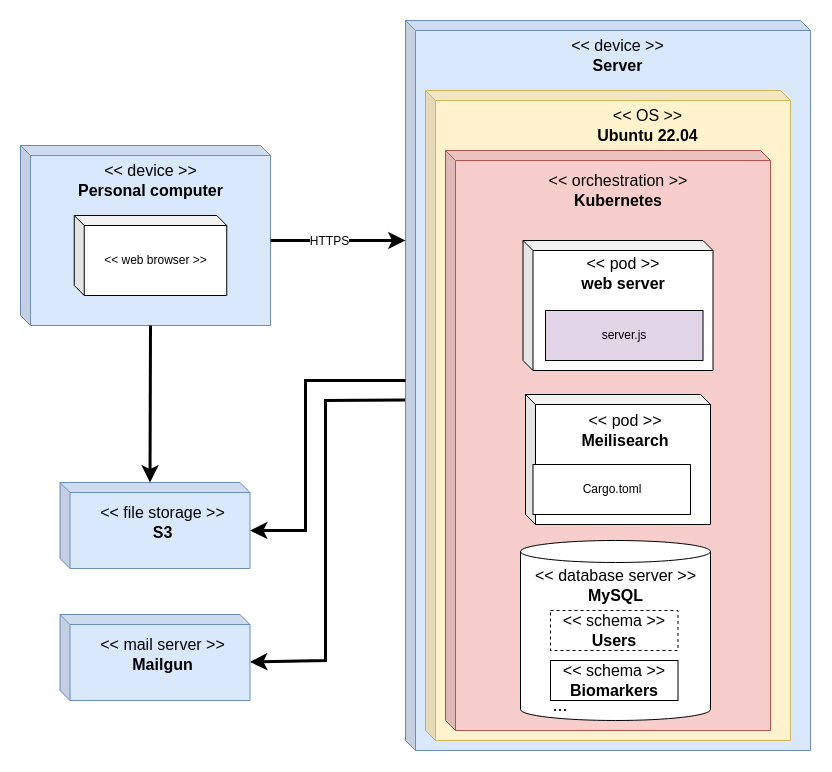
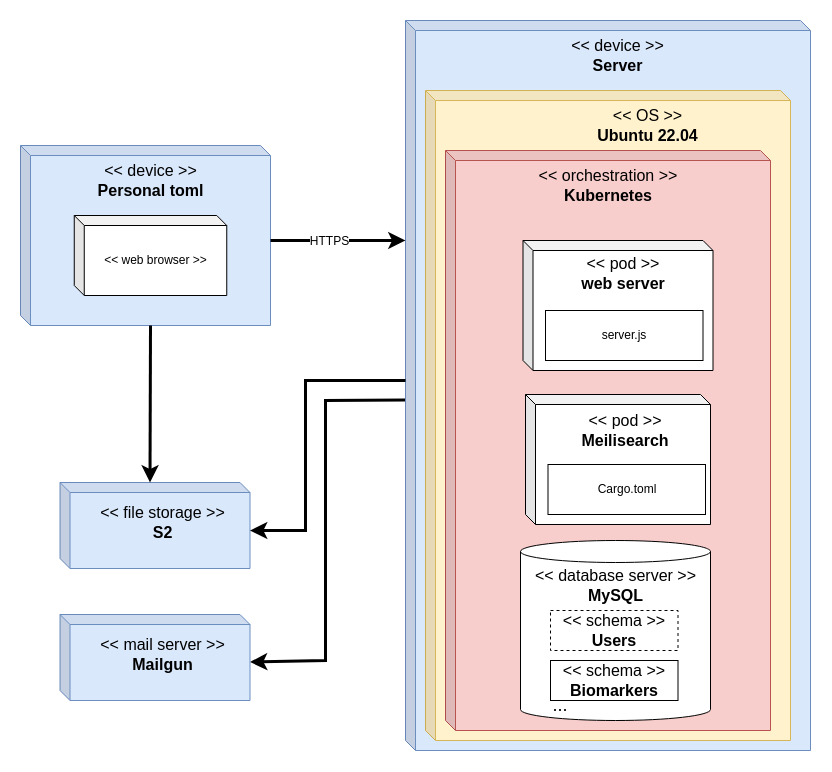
- <mxCell id="6" value="&amp;lt;&amp;lt; device &amp;gt;&amp;gt;&lt;div&gt;&lt;div&gt;&lt;b&gt;Personal computer&lt;/b&gt;&lt;/div&gt;&lt;/div&gt;" style="text;html=1;align=center;verticalAlign=middle;whiteSpace=wrap;rounded=0;fontSize=16;" vertex="1" parent="1"><mxGeometry x="62.5" y="165" width="175" height="30" as="geometry" /></mxCell>
+ <mxCell id="6" value="&amp;lt;&amp;lt; device &amp;gt;&amp;gt;&lt;div&gt;&lt;div&gt;&lt;b&gt;Personal toml&lt;/b&gt;&lt;/div&gt;&lt;/div&gt;" style="text;html=1;align=center;verticalAlign=middle;whiteSpace=wrap;rounded=0;fontSize=16;" vertex="1" parent="1"><mxGeometry x="62.5" y="165" width="175" height="30" as="geometry" /></mxCell>
- <mxCell id="14" value="&amp;lt;&amp;lt; orchestration&amp;nbsp;&amp;gt;&amp;gt;&lt;div&gt;&lt;b&gt;Kubernetes&lt;/b&gt;&lt;/div&gt;" style="text;html=1;align=center;verticalAlign=middle;whiteSpace=wrap;rounded=0;fontSize=16;" vertex="1" parent="1"><mxGeometry x="512.5" y="170" width="210" height="40" as="geometry" /></mxCell>
+ <mxCell id="14" value="&amp;lt;&amp;lt; orchestration&amp;nbsp;&amp;gt;&amp;gt;&lt;div&gt;&lt;b&gt;Kubernetes&lt;/b&gt;&lt;/div&gt;" style="text;html=1;align=center;verticalAlign=middle;whiteSpace=wrap;rounded=0;fontSize=16;" vertex="1" parent="1"><mxGeometry x="502.5" y="165" width="210" height="40" as="geometry" /></mxCell>
- <mxCell id="17" value="server.js" style="rounded=0;whiteSpace=wrap;html=1;fillColor=#e1d5e7;" vertex="1" parent="1"><mxGeometry x="545" y="310" width="157.5" height="50" as="geometry" /></mxCell>
+ <mxCell id="17" value="server.js" style="rounded=0;whiteSpace=wrap;html=1;" vertex="1" parent="1"><mxGeometry x="545" y="310" width="157.5" height="50" as="geometry" /></mxCell>
- <mxCell id="26" value="Cargo.toml" style="rounded=0;whiteSpace=wrap;html=1;" vertex="1" parent="1"><mxGeometry x="532.5" y="464" width="157.5" height="50" as="geometry" /></mxCell>
+ <mxCell id="26" value="Cargo.toml" style="rounded=0;whiteSpace=wrap;html=1;" vertex="1" parent="1"><mxGeometry x="547.5" y="464" width="157.5" height="50" as="geometry" /></mxCell>
- <mxCell id="23" value="&amp;lt;&amp;lt; file storage &amp;gt;&amp;gt;&lt;div&gt;&lt;b&gt;S3&lt;/b&gt;&lt;/div&gt;" style="text;html=1;align=center;verticalAlign=middle;whiteSpace=wrap;rounded=0;fontSize=16;" vertex="1" parent="1"><mxGeometry x="74.5" y="507" width="175" height="30" as="geometry" /></mxCell>
+ <mxCell id="23" value="&amp;lt;&amp;lt; file storage &amp;gt;&amp;gt;&lt;div&gt;&lt;b&gt;S2&lt;/b&gt;&lt;/div&gt;" style="text;html=1;align=center;verticalAlign=middle;whiteSpace=wrap;rounded=0;fontSize=16;" vertex="1" parent="1"><mxGeometry x="74.5" y="507" width="175" height="30" as="geometry" /></mxCell>
